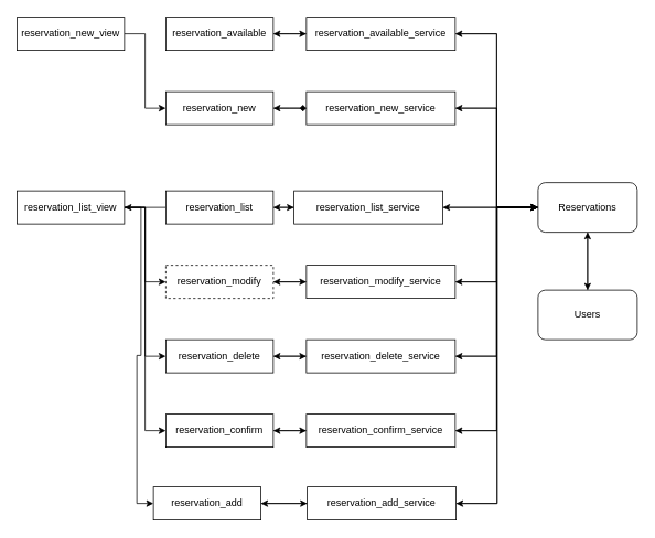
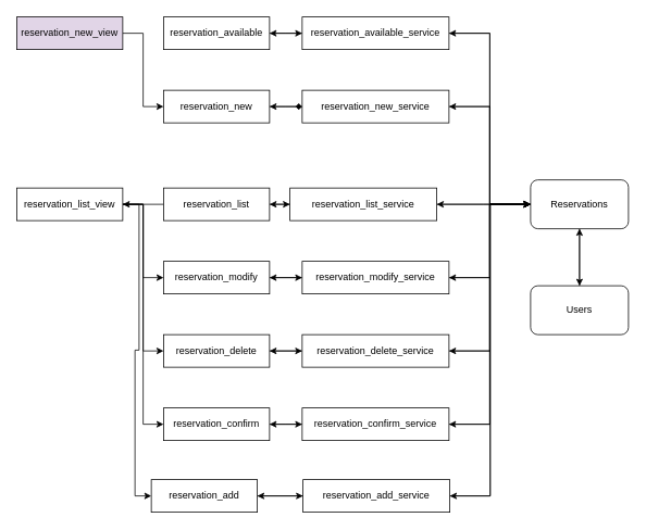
- <mxCell id="5" value="reservation_new_view" style="rounded=0;whiteSpace=wrap;html=1;" vertex="1" parent="1"><mxGeometry x="20" y="20" width="130" height="40" as="geometry" /></mxCell>
+ <mxCell id="5" value="reservation_new_view" style="rounded=0;whiteSpace=wrap;html=1;fillColor=#e1d5e7;" vertex="1" parent="1"><mxGeometry x="20" y="20" width="130" height="40" as="geometry" /></mxCell>
- <mxCell id="27" value="reservation_modify" style="rounded=0;whiteSpace=wrap;html=1;dashed=1;" vertex="1" parent="1"><mxGeometry x="200" y="320" width="130" height="40" as="geometry" /></mxCell>
+ <mxCell id="27" value="reservation_modify" style="rounded=0;whiteSpace=wrap;html=1;" vertex="1" parent="1"><mxGeometry x="200" y="320" width="130" height="40" as="geometry" /></mxCell>
